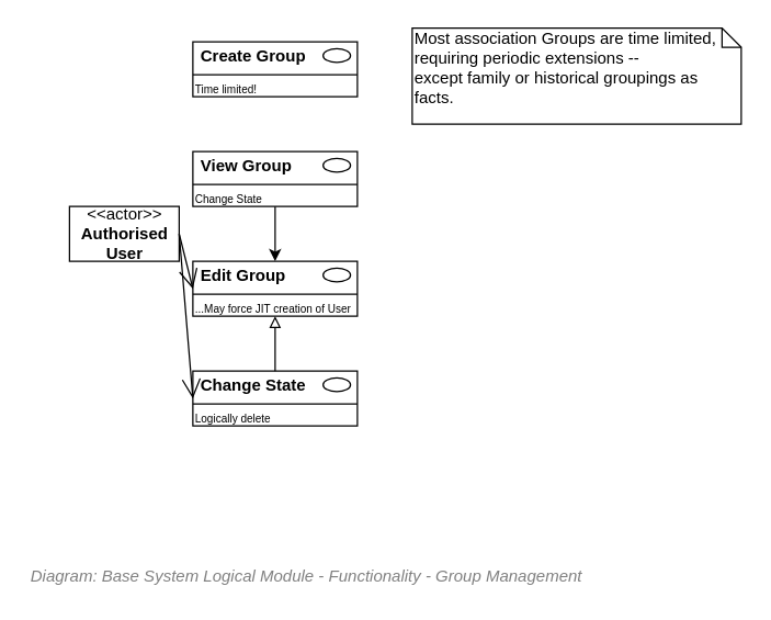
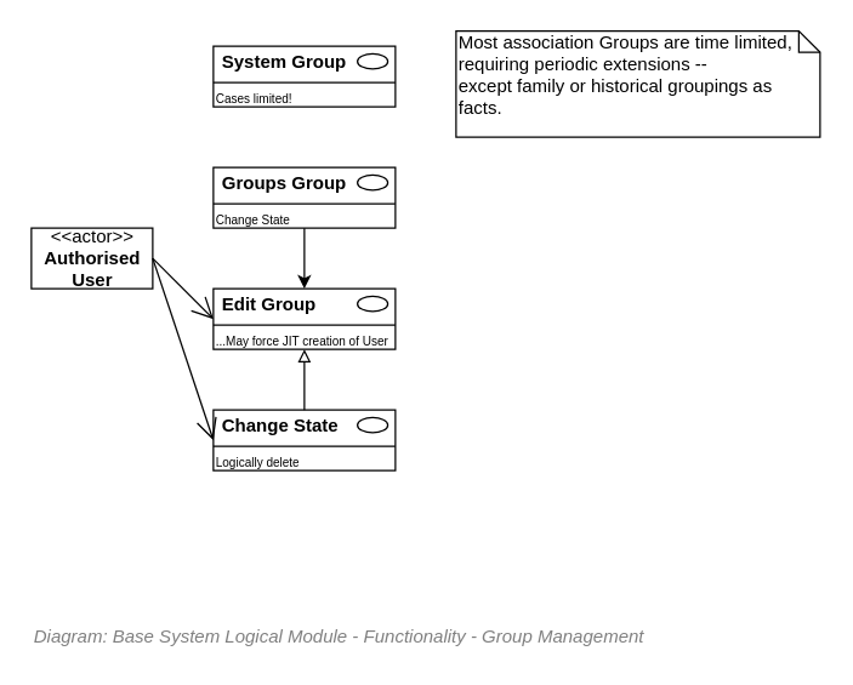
- <mxCell id="4" value="&lt;p style=&quot;line-height: 0.9;&quot;&gt;Create Group&lt;/p&gt;" style="html=1;align=left;spacingLeft=4;verticalAlign=middle;strokeColor=none;fillColor=none;fontStyle=1;spacingTop=2;" parent="3" vertex="1"><mxGeometry width="120" height="20" as="geometry" /></mxCell>
+ <mxCell id="4" value="&lt;p style=&quot;line-height: 0.9;&quot;&gt;System Group&lt;/p&gt;" style="html=1;align=left;spacingLeft=4;verticalAlign=middle;strokeColor=none;fillColor=none;fontStyle=1;spacingTop=2;" parent="3" vertex="1"><mxGeometry width="120" height="20" as="geometry" /></mxCell>
- <mxCell id="7" value="Time limited!" style="html=1;align=left;spacingLeft=4;verticalAlign=top;strokeColor=none;fillColor=none;fontSize=8;spacing=-2;" parent="3" vertex="1"><mxGeometry y="28" width="120" height="12" as="geometry" /></mxCell>
+ <mxCell id="7" value="Cases limited!" style="html=1;align=left;spacingLeft=4;verticalAlign=top;strokeColor=none;fillColor=none;fontSize=8;spacing=-2;" parent="3" vertex="1"><mxGeometry y="28" width="120" height="12" as="geometry" /></mxCell>
- <mxCell id="9" value="&lt;p style=&quot;line-height: 0.9;&quot;&gt;View Group&lt;/p&gt;" style="html=1;align=left;spacingLeft=4;verticalAlign=middle;strokeColor=none;fillColor=none;fontStyle=1;spacingTop=2;" parent="8" vertex="1"><mxGeometry width="120" height="20" as="geometry" /></mxCell>
+ <mxCell id="9" value="&lt;p style=&quot;line-height: 0.9;&quot;&gt;Groups Group&lt;/p&gt;" style="html=1;align=left;spacingLeft=4;verticalAlign=middle;strokeColor=none;fillColor=none;fontStyle=1;spacingTop=2;" parent="8" vertex="1"><mxGeometry width="120" height="20" as="geometry" /></mxCell>
- <mxCell id="2" value="&amp;lt;&amp;lt;actor&amp;gt;&amp;gt;&lt;br&gt;&lt;b&gt;Authorised&lt;br&gt;User&lt;br&gt;&lt;/b&gt;" style="text;html=1;align=center;verticalAlign=middle;dashed=0;fillColor=#ffffff;strokeColor=#000000;" parent="1" vertex="1"><mxGeometry x="50" y="150" width="80" height="40" as="geometry" /></mxCell>
+ <mxCell id="2" value="&amp;lt;&amp;lt;actor&amp;gt;&amp;gt;&lt;br&gt;&lt;b&gt;Authorised&lt;br&gt;User&lt;br&gt;&lt;/b&gt;" style="text;html=1;align=center;verticalAlign=middle;dashed=0;fillColor=#ffffff;strokeColor=#000000;" parent="1" vertex="1"><mxGeometry x="20" y="150" width="80" height="40" as="geometry" /></mxCell>
